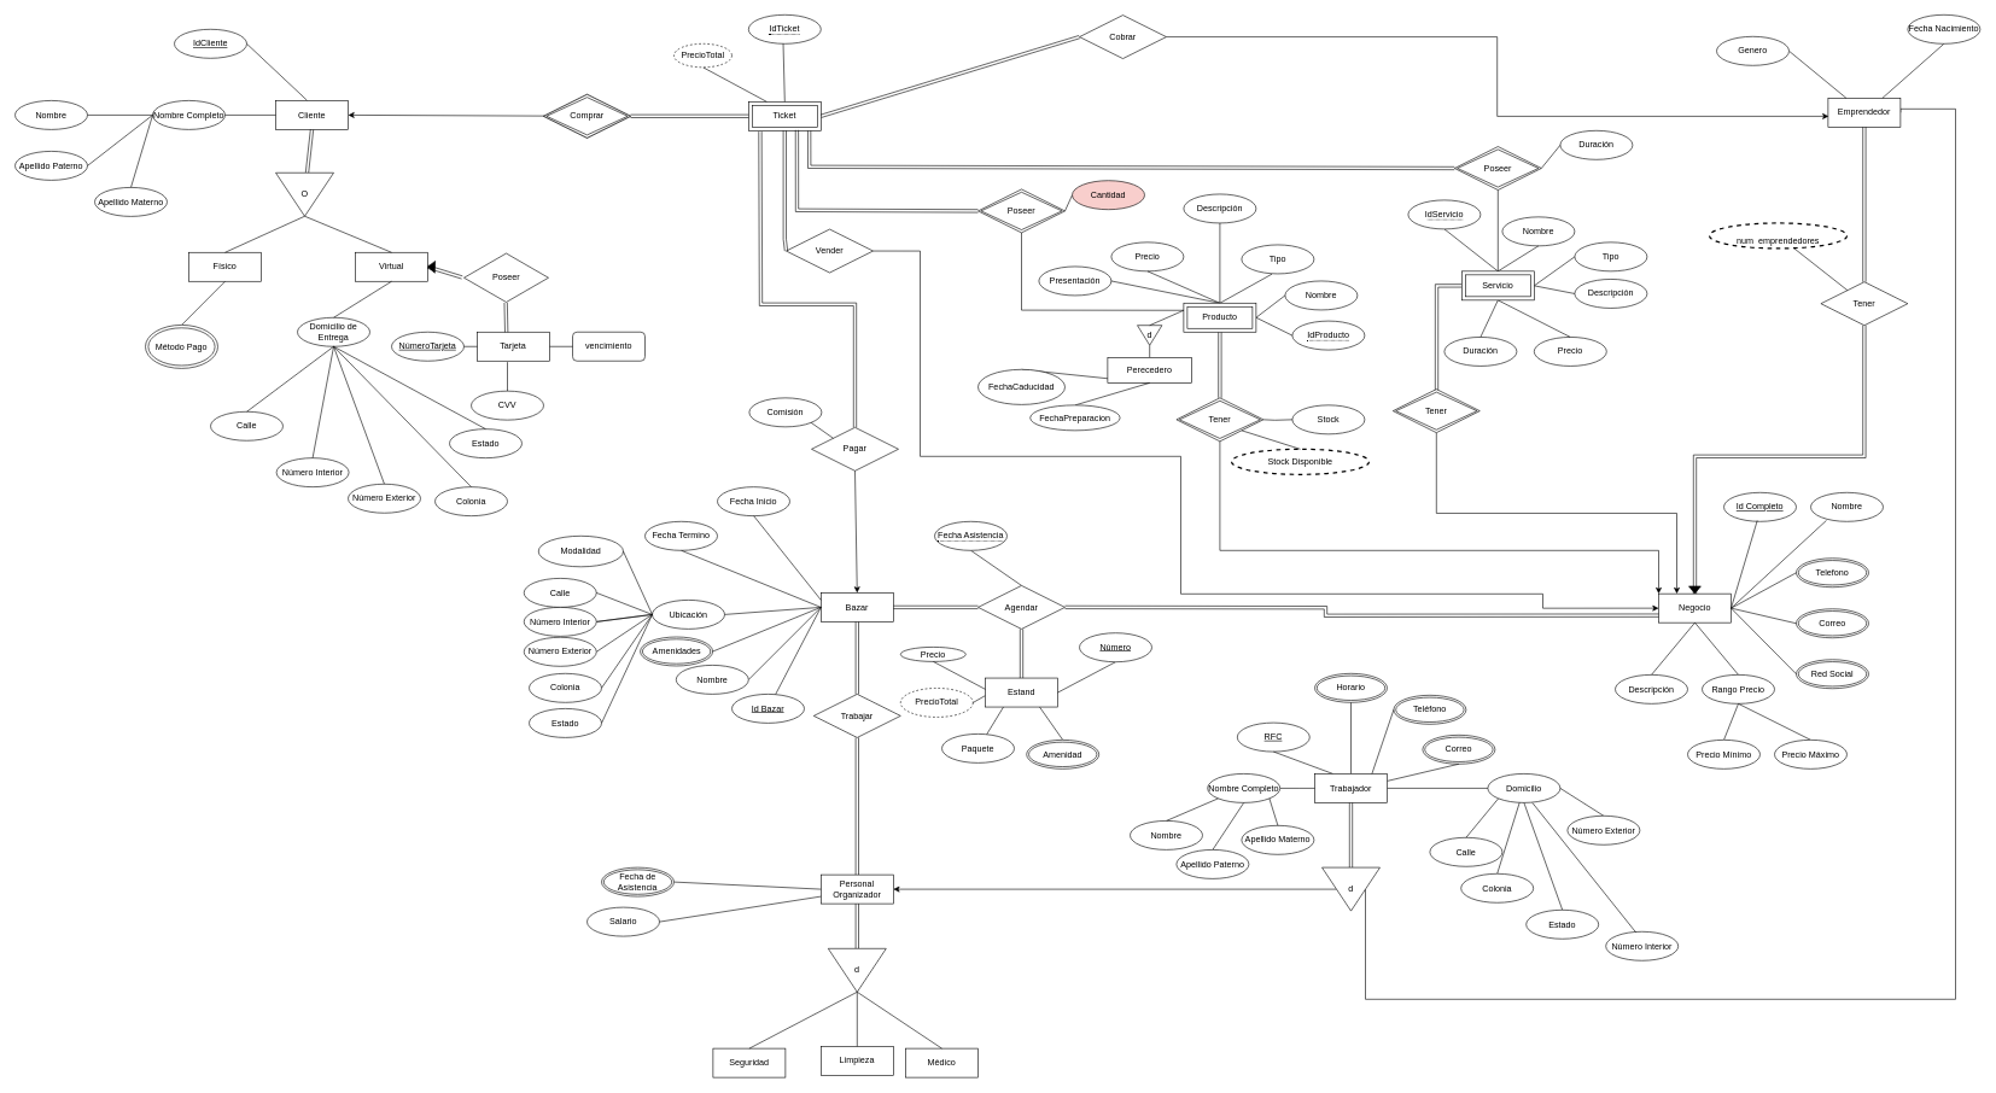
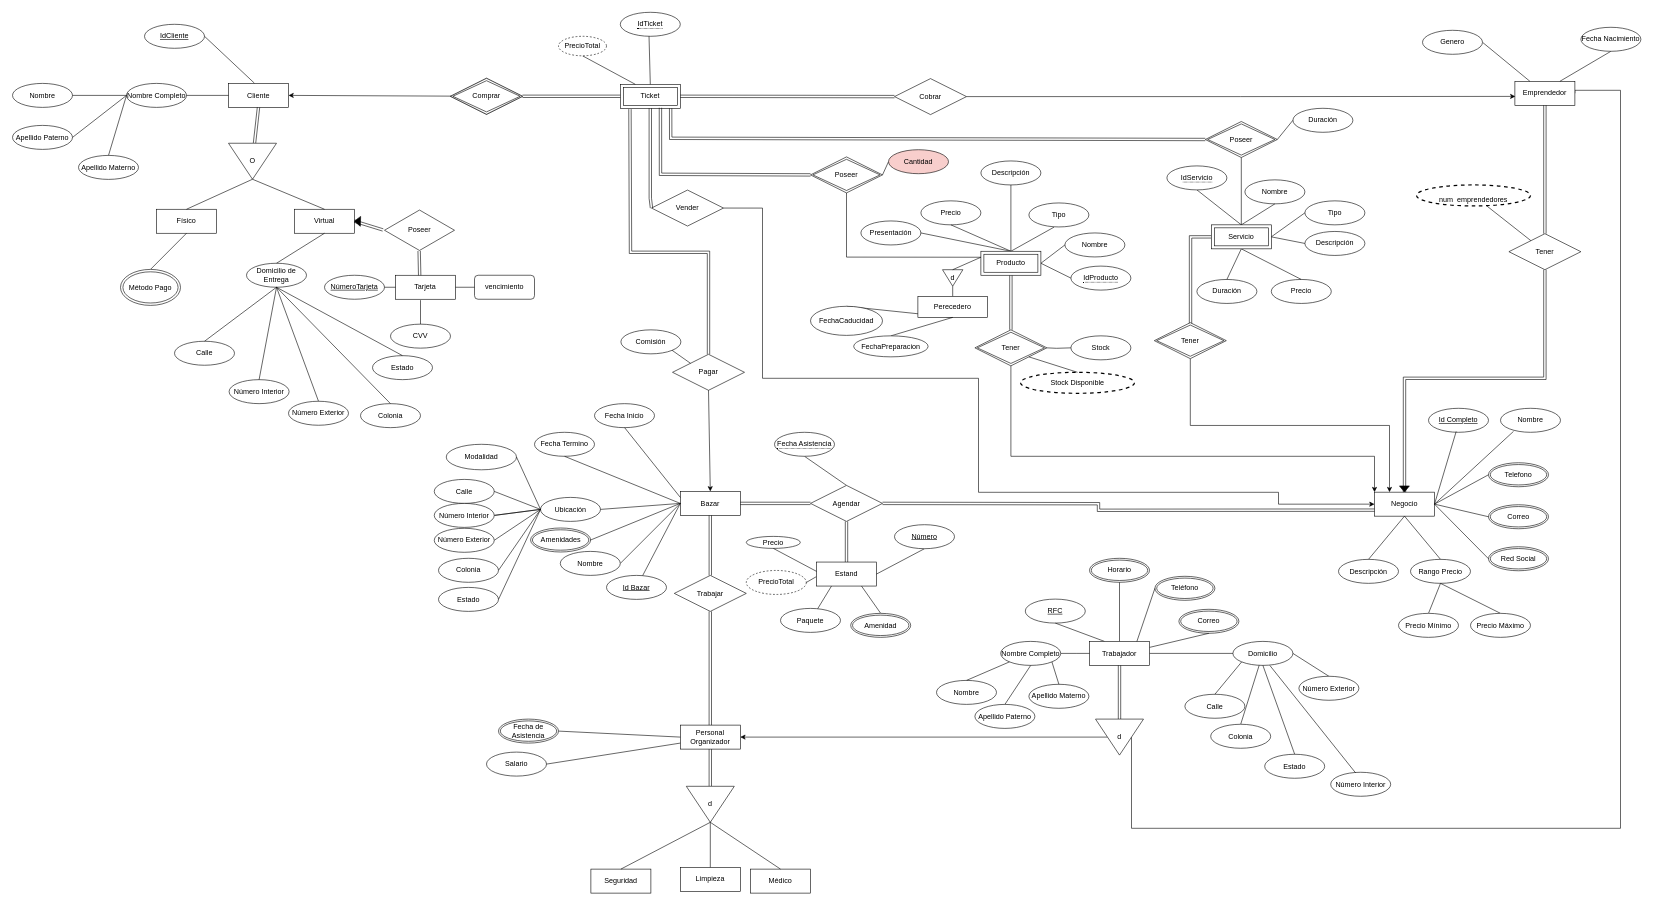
- <mxCell id="180" value="Fecha Nacimiento" style="ellipse;whiteSpace=wrap;html=1;align=center;" vertex="1" parent="1"><mxGeometry x="2634" y="20" width="100" height="40" as="geometry" /></mxCell>
+ <mxCell id="180" value="Fecha Nacimiento" style="ellipse;whiteSpace=wrap;html=1;align=center;" vertex="1" parent="1"><mxGeometry x="2634" y="45" width="100" height="40" as="geometry" /></mxCell>
- <mxCell id="191" value="Cobrar" style="shape=rhombus;perimeter=rhombusPerimeter;whiteSpace=wrap;html=1;align=center;" vertex="1" parent="1"><mxGeometry x="1490" y="20.5" width="120" height="60" as="geometry" /></mxCell>
+ <mxCell id="191" value="Cobrar" style="shape=rhombus;perimeter=rhombusPerimeter;whiteSpace=wrap;html=1;align=center;" vertex="1" parent="1"><mxGeometry x="1490" y="130.5" width="120" height="60" as="geometry" /></mxCell>
